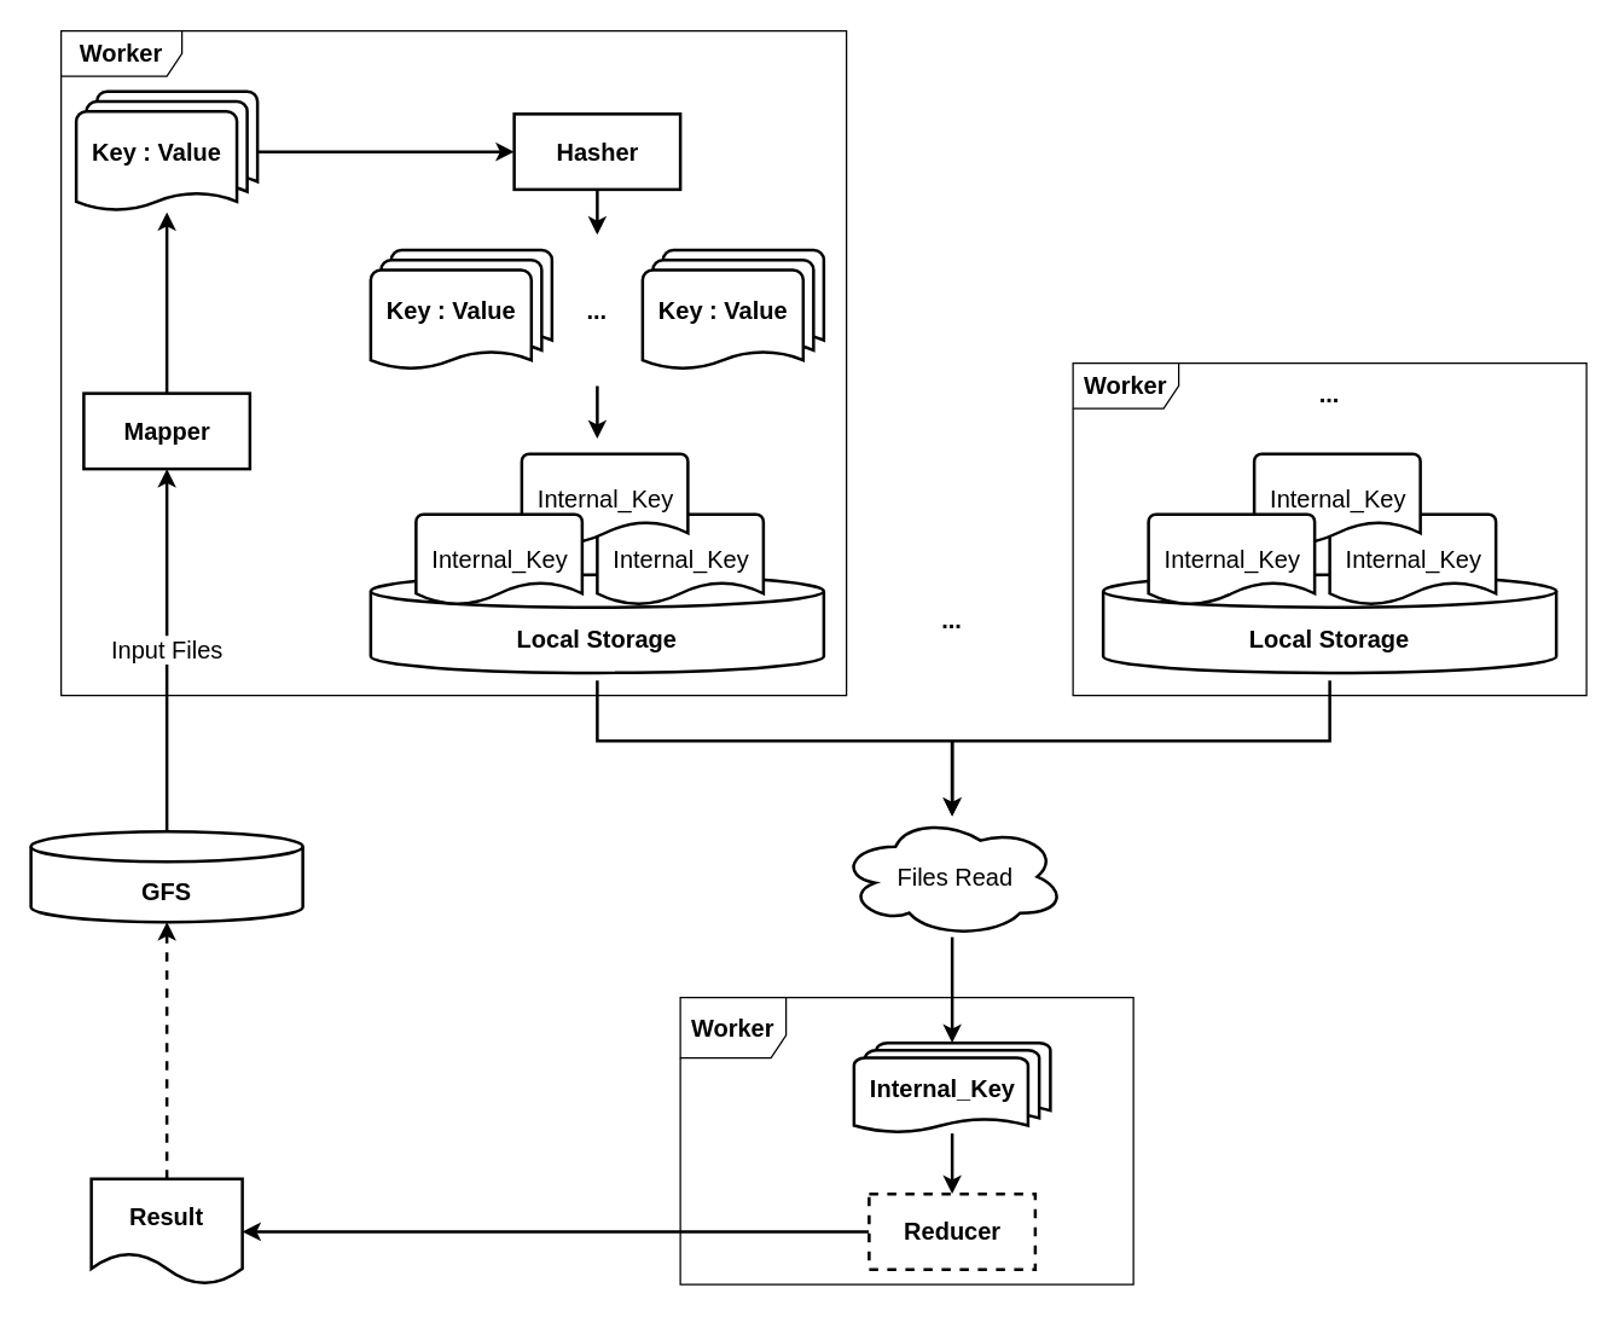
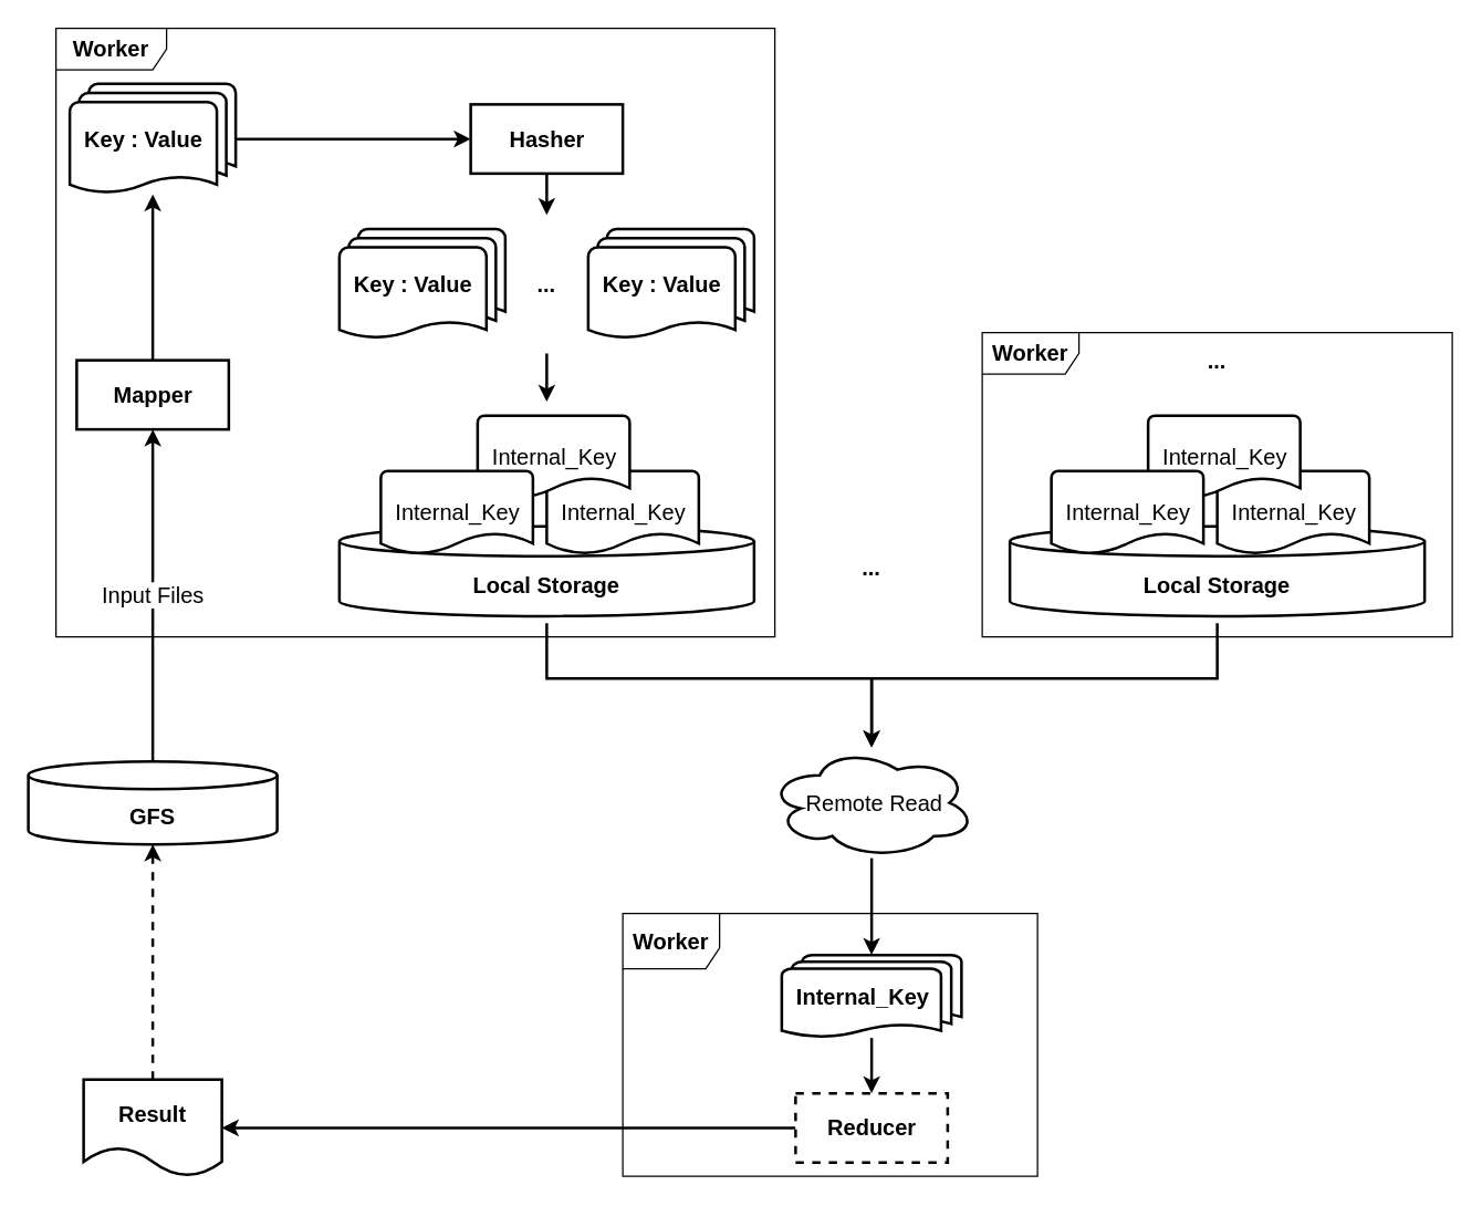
- <mxCell id="39" value="&amp;nbsp;Files Read" style="ellipse;shape=cloud;whiteSpace=wrap;html=1;strokeColor=#000000;fillColor=none;fontSize=16;fontColor=#000000;align=center;strokeWidth=2;" parent="1" vertex="1"><mxGeometry x="555" y="540" width="150" height="80" as="geometry" /></mxCell>
+ <mxCell id="39" value="&amp;nbsp;Remote Read" style="ellipse;shape=cloud;whiteSpace=wrap;html=1;strokeColor=#000000;fillColor=none;fontSize=16;fontColor=#000000;align=center;strokeWidth=2;" parent="1" vertex="1"><mxGeometry x="555" y="540" width="150" height="80" as="geometry" /></mxCell>
